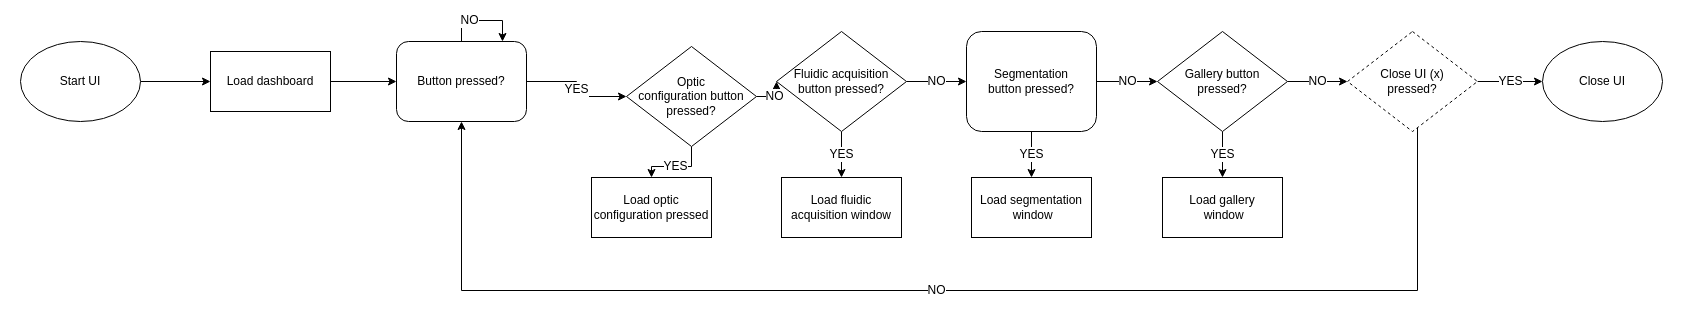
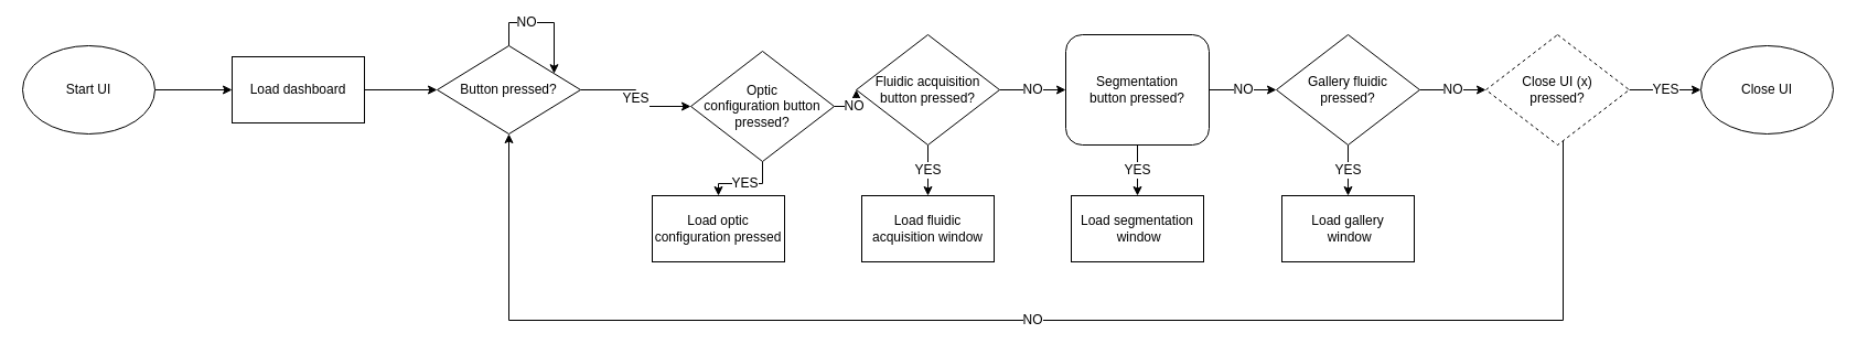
- <mxCell id="8" value="Button pressed?" style="whiteSpace=wrap;html=1;rounded=1;" parent="1" vertex="1"><mxGeometry x="396" y="41" width="130" height="80" as="geometry" /></mxCell>
+ <mxCell id="8" value="Button pressed?" style="rhombus;whiteSpace=wrap;html=1;" parent="1" vertex="1"><mxGeometry x="396" y="41" width="130" height="80" as="geometry" /></mxCell>
- <mxCell id="14" value="&lt;font style=&quot;font-size: 12px;&quot;&gt;Gallery button &lt;br&gt;pressed?&lt;/font&gt;" style="rhombus;whiteSpace=wrap;html=1;flipV=0;" parent="1" vertex="1"><mxGeometry x="1157" y="31" width="130" height="100" as="geometry" /></mxCell>
+ <mxCell id="14" value="&lt;font style=&quot;font-size: 12px;&quot;&gt;Gallery fluidic &lt;br&gt;pressed?&lt;/font&gt;" style="rhombus;whiteSpace=wrap;html=1;flipV=0;" parent="1" vertex="1"><mxGeometry x="1157" y="31" width="130" height="100" as="geometry" /></mxCell>
